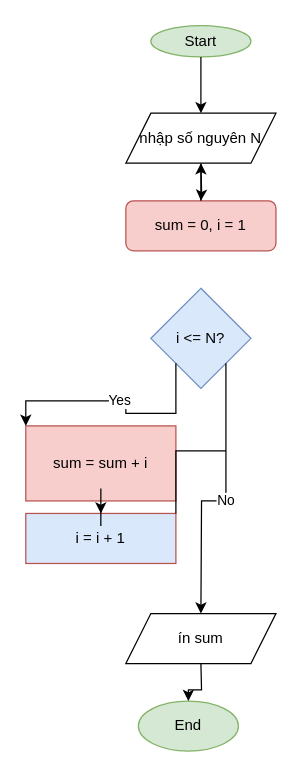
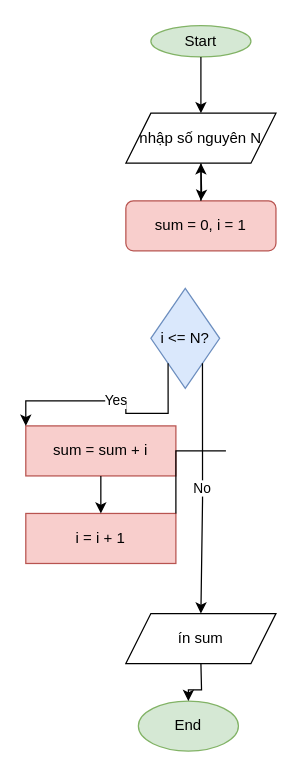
- <mxCell id="4" value="i &amp;lt;= N?" style="rhombus;whiteSpace=wrap;html=1;fillColor=#dae8fc;strokeColor=#6c8ebf;" parent="1" vertex="1"><mxGeometry x="120" y="230" width="80" height="80" as="geometry" /></mxCell>
+ <mxCell id="4" value="i &amp;lt;= N?" style="rhombus;whiteSpace=wrap;html=1;fillColor=#dae8fc;strokeColor=#6c8ebf;" parent="1" vertex="1"><mxGeometry x="120" y="230" width="55" height="80" as="geometry" /></mxCell>
- <mxCell id="5" value="sum = sum + i" style="rounded=0;whiteSpace=wrap;html=1;fillColor=#f8cecc;strokeColor=#b85450;" parent="1" vertex="1"><mxGeometry x="20" y="340" width="120" height="60" as="geometry" /></mxCell>
+ <mxCell id="5" value="sum = sum + i" style="rounded=0;whiteSpace=wrap;html=1;fillColor=#f8cecc;strokeColor=#b85450;" parent="1" vertex="1"><mxGeometry x="20" y="340" width="120" height="40" as="geometry" /></mxCell>
- <mxCell id="6" value="i = i + 1" style="rounded=0;whiteSpace=wrap;html=1;fillColor=#dae8fc;strokeColor=#b85450;" parent="1" vertex="1"><mxGeometry x="20" y="410" width="120" height="40" as="geometry" /></mxCell>
+ <mxCell id="6" value="i = i + 1" style="rounded=0;whiteSpace=wrap;html=1;fillColor=#f8cecc;strokeColor=#b85450;" parent="1" vertex="1"><mxGeometry x="20" y="410" width="120" height="40" as="geometry" /></mxCell>
